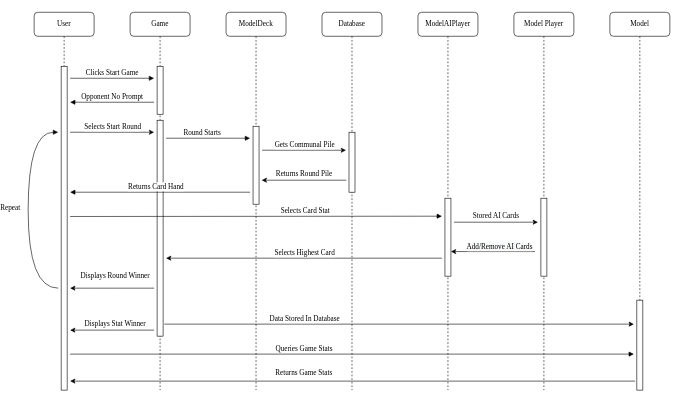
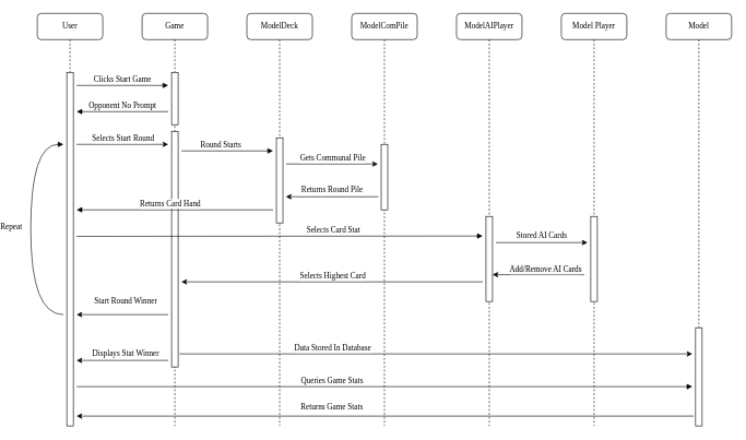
- <mxCell id="11" value="&lt;span style=&quot;line-height: 15.693px&quot;&gt;&lt;font style=&quot;font-size: 12px&quot;&gt;Database&lt;/font&gt;&lt;/span&gt;" style="shape=umlLifeline;perimeter=lifelinePerimeter;whiteSpace=wrap;html=1;container=1;collapsible=0;recursiveResize=0;outlineConnect=0;rounded=1;shadow=0;comic=0;labelBackgroundColor=none;strokeWidth=1;fontFamily=Verdana;fontSize=12;align=center;" parent="1" vertex="1"><mxGeometry x="500" y="20" width="100" height="630" as="geometry" /></mxCell>
+ <mxCell id="11" value="&lt;span style=&quot;line-height: 15.693px&quot;&gt;&lt;font style=&quot;font-size: 12px&quot;&gt;ModelComPile&lt;/font&gt;&lt;/span&gt;" style="shape=umlLifeline;perimeter=lifelinePerimeter;whiteSpace=wrap;html=1;container=1;collapsible=0;recursiveResize=0;outlineConnect=0;rounded=1;shadow=0;comic=0;labelBackgroundColor=none;strokeWidth=1;fontFamily=Verdana;fontSize=12;align=center;" parent="1" vertex="1"><mxGeometry x="500" y="20" width="100" height="630" as="geometry" /></mxCell>
- <mxCell id="28" value="&lt;font face=&quot;Verdana&quot;&gt;Displays Round Winner&lt;/font&gt;" style="text;html=1;align=center;verticalAlign=middle;resizable=0;points=[];autosize=1;" parent="1" vertex="1"><mxGeometry x="80" y="450" width="150" height="20" as="geometry" /></mxCell>
+ <mxCell id="28" value="&lt;font face=&quot;Verdana&quot;&gt;Start Round Winner&lt;/font&gt;" style="text;html=1;align=center;verticalAlign=middle;resizable=0;points=[];autosize=1;" parent="1" vertex="1"><mxGeometry x="80" y="450" width="150" height="20" as="geometry" /></mxCell>
